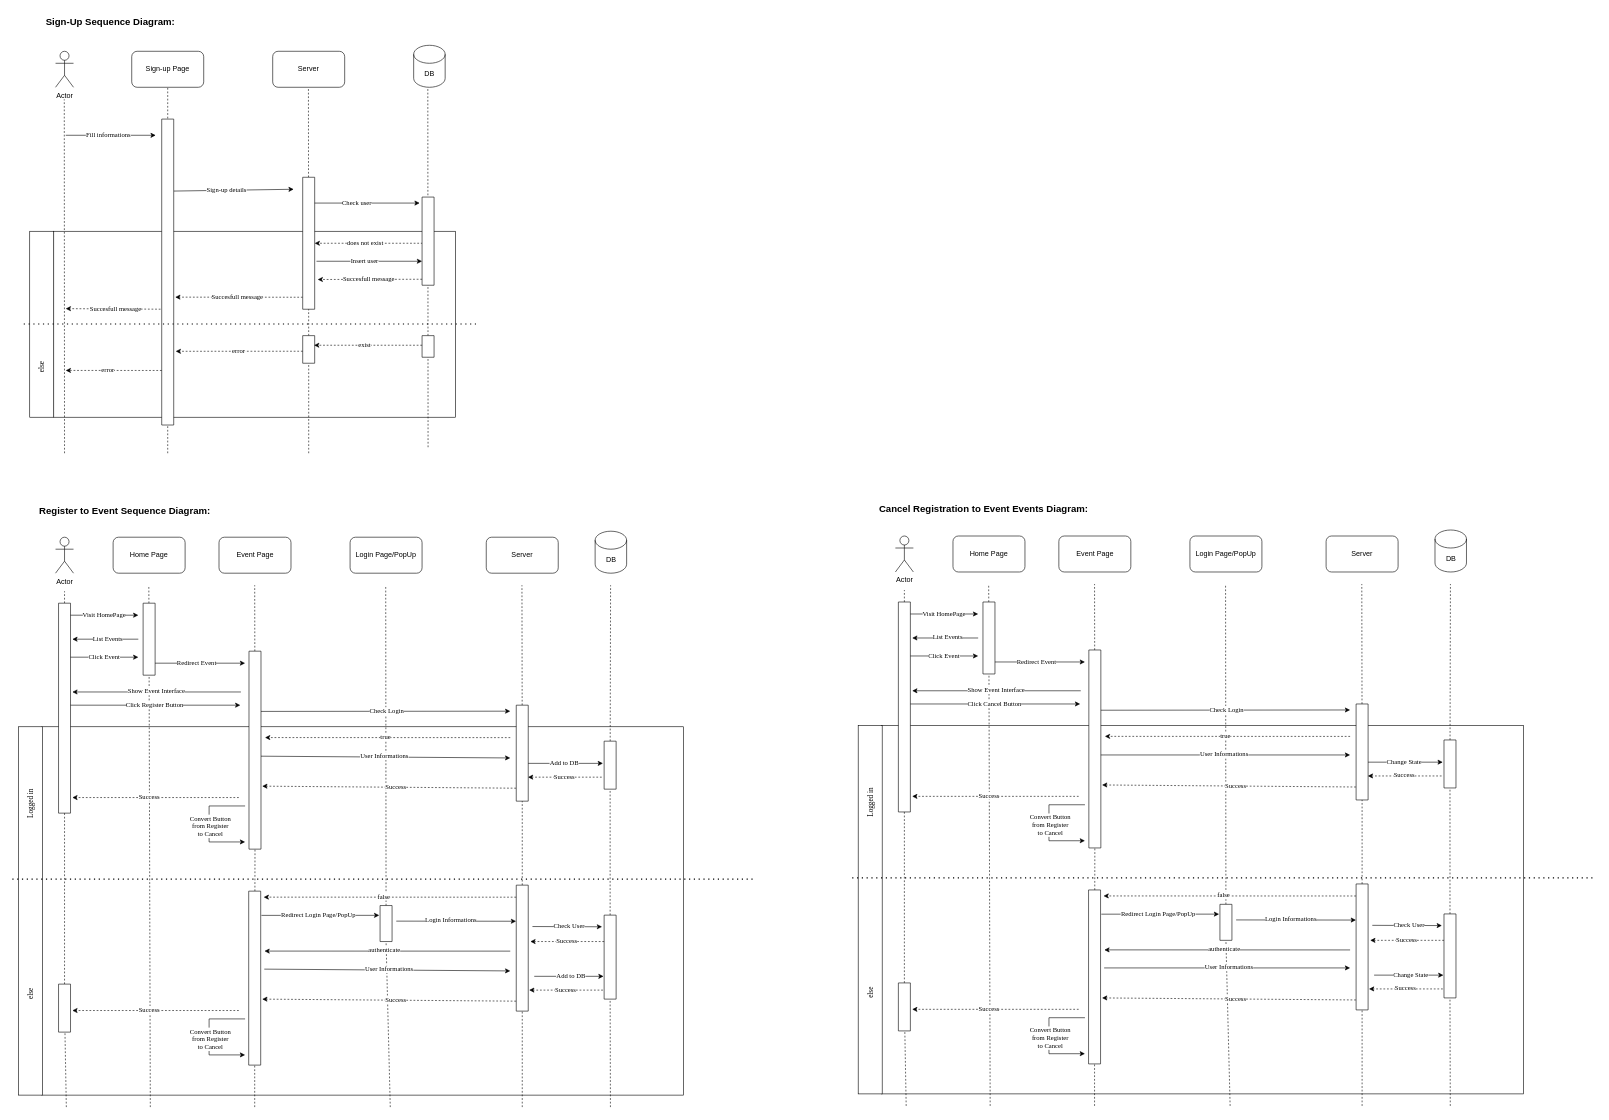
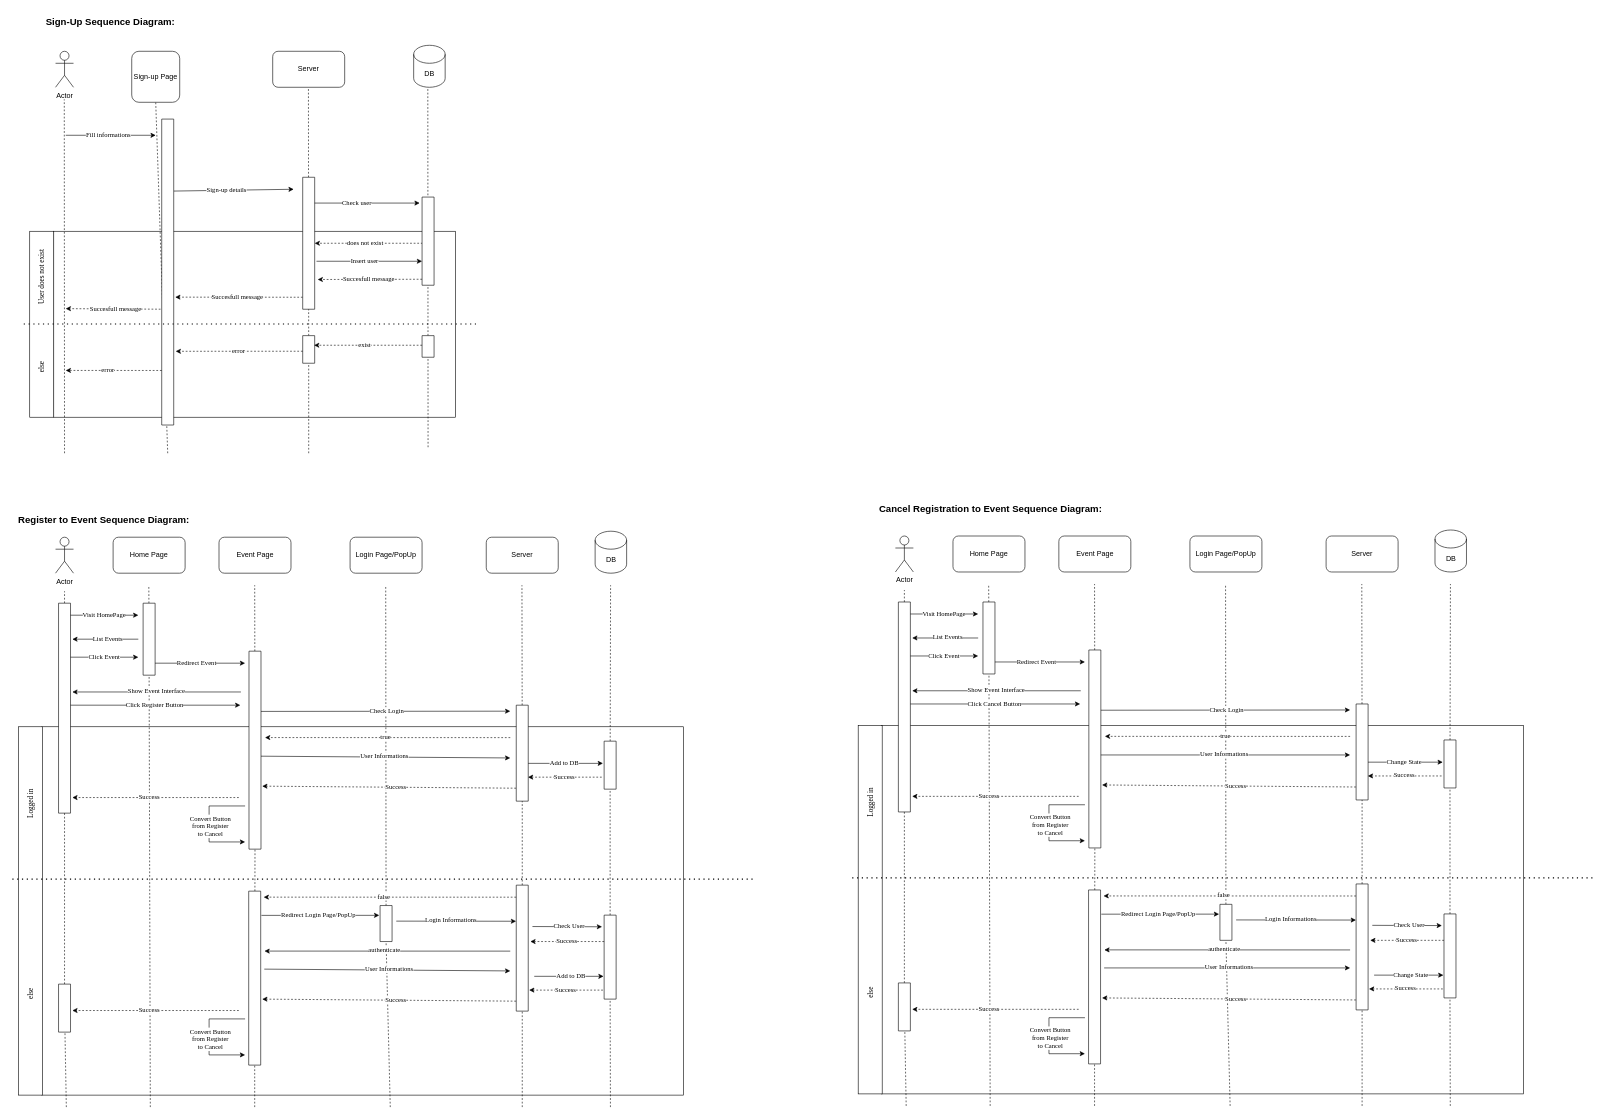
- <mxCell id="9" value="Sign-up Page" style="rounded=1;whiteSpace=wrap;html=1;flipH=0;flipV=0;" parent="1" vertex="1"><mxGeometry x="219" y="85" width="120" height="60" as="geometry" /></mxCell>
+ <mxCell id="9" value="Sign-up Page" style="rounded=1;whiteSpace=wrap;html=1;flipH=0;flipV=0;" parent="1" vertex="1"><mxGeometry x="219" y="85" width="80" height="85" as="geometry" /></mxCell>
+ <mxCell id="43" value="User does not exist" style="text;strokeColor=none;fillColor=none;align=center;verticalAlign=middle;spacingLeft=4;spacingRight=4;overflow=hidden;points=[[0,0.5],[1,0.5]];portConstraint=eastwest;rotatable=0;fontFamily=Verdana;html=0;horizontal=0;" parent="1" vertex="1"><mxGeometry x="54" y="395" width="30" height="130" as="geometry" /></mxCell>
- <mxCell id="180" value="Cancel Registration to Event Events Diagram:" style="text;html=1;strokeColor=none;fillColor=none;align=left;verticalAlign=middle;whiteSpace=wrap;rounded=0;fontStyle=1;fontSize=16;" vertex="1" parent="1"><mxGeometry x="1463" y="833" width="377" height="30" as="geometry" /></mxCell>
+ <mxCell id="180" value="Cancel Registration to Event Sequence Diagram:" style="text;html=1;strokeColor=none;fillColor=none;align=left;verticalAlign=middle;whiteSpace=wrap;rounded=0;fontStyle=1;fontSize=16;" vertex="1" parent="1"><mxGeometry x="1463" y="833" width="377" height="30" as="geometry" /></mxCell>
- <mxCell id="90" value="Register to Event Sequence Diagram:" style="text;html=1;strokeColor=none;fillColor=none;align=left;verticalAlign=middle;whiteSpace=wrap;rounded=0;fontStyle=1;fontSize=16;" vertex="1" parent="1"><mxGeometry x="63" y="835" width="317" height="30" as="geometry" /></mxCell>
+ <mxCell id="90" value="Register to Event Sequence Diagram:" style="text;html=1;strokeColor=none;fillColor=none;align=left;verticalAlign=middle;whiteSpace=wrap;rounded=0;fontStyle=1;fontSize=16;" vertex="1" parent="1"><mxGeometry x="28" y="850" width="317" height="30" as="geometry" /></mxCell>
